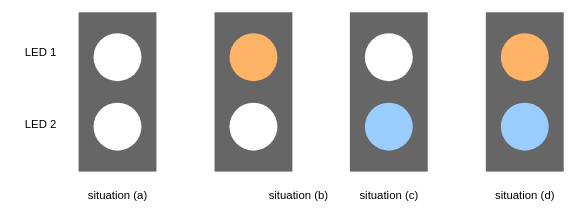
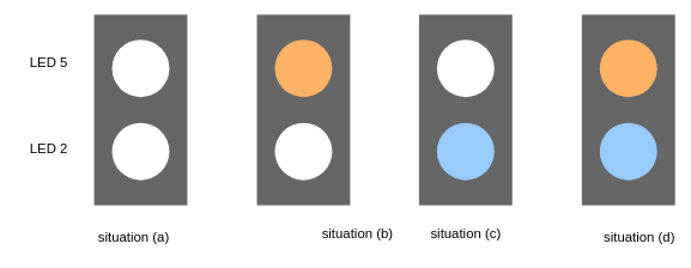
- <mxCell id="2" value="LED 1" style="text;html=1;align=center;verticalAlign=middle;whiteSpace=wrap;rounded=0;fontSize=19;" vertex="1" parent="1"><mxGeometry x="20" y="61" width="94" height="51" as="geometry" /></mxCell>
+ <mxCell id="2" value="LED 5" style="text;html=1;align=center;verticalAlign=middle;whiteSpace=wrap;rounded=0;fontSize=19;" vertex="1" parent="1"><mxGeometry x="20" y="61" width="94" height="51" as="geometry" /></mxCell>
- <mxCell id="16" value="situation (a)" style="text;html=1;align=center;verticalAlign=middle;whiteSpace=wrap;rounded=0;fontSize=19;" vertex="1" parent="1"><mxGeometry x="137.5" y="301" width="115" height="51" as="geometry" /></mxCell>
+ <mxCell id="16" value="situation (a)" style="text;html=1;align=center;verticalAlign=middle;whiteSpace=wrap;rounded=0;fontSize=19;" vertex="1" parent="1"><mxGeometry x="127.5" y="306" width="115" height="51" as="geometry" /></mxCell>
- <mxCell id="19" value="situation (d)" style="text;html=1;align=center;verticalAlign=middle;whiteSpace=wrap;rounded=0;fontSize=19;" vertex="1" parent="1"><mxGeometry x="817.5" y="301" width="115" height="51" as="geometry" /></mxCell>
+ <mxCell id="19" value="situation (d)" style="text;html=1;align=center;verticalAlign=middle;whiteSpace=wrap;rounded=0;fontSize=19;" vertex="1" parent="1"><mxGeometry x="832.5" y="306" width="115" height="51" as="geometry" /></mxCell>
